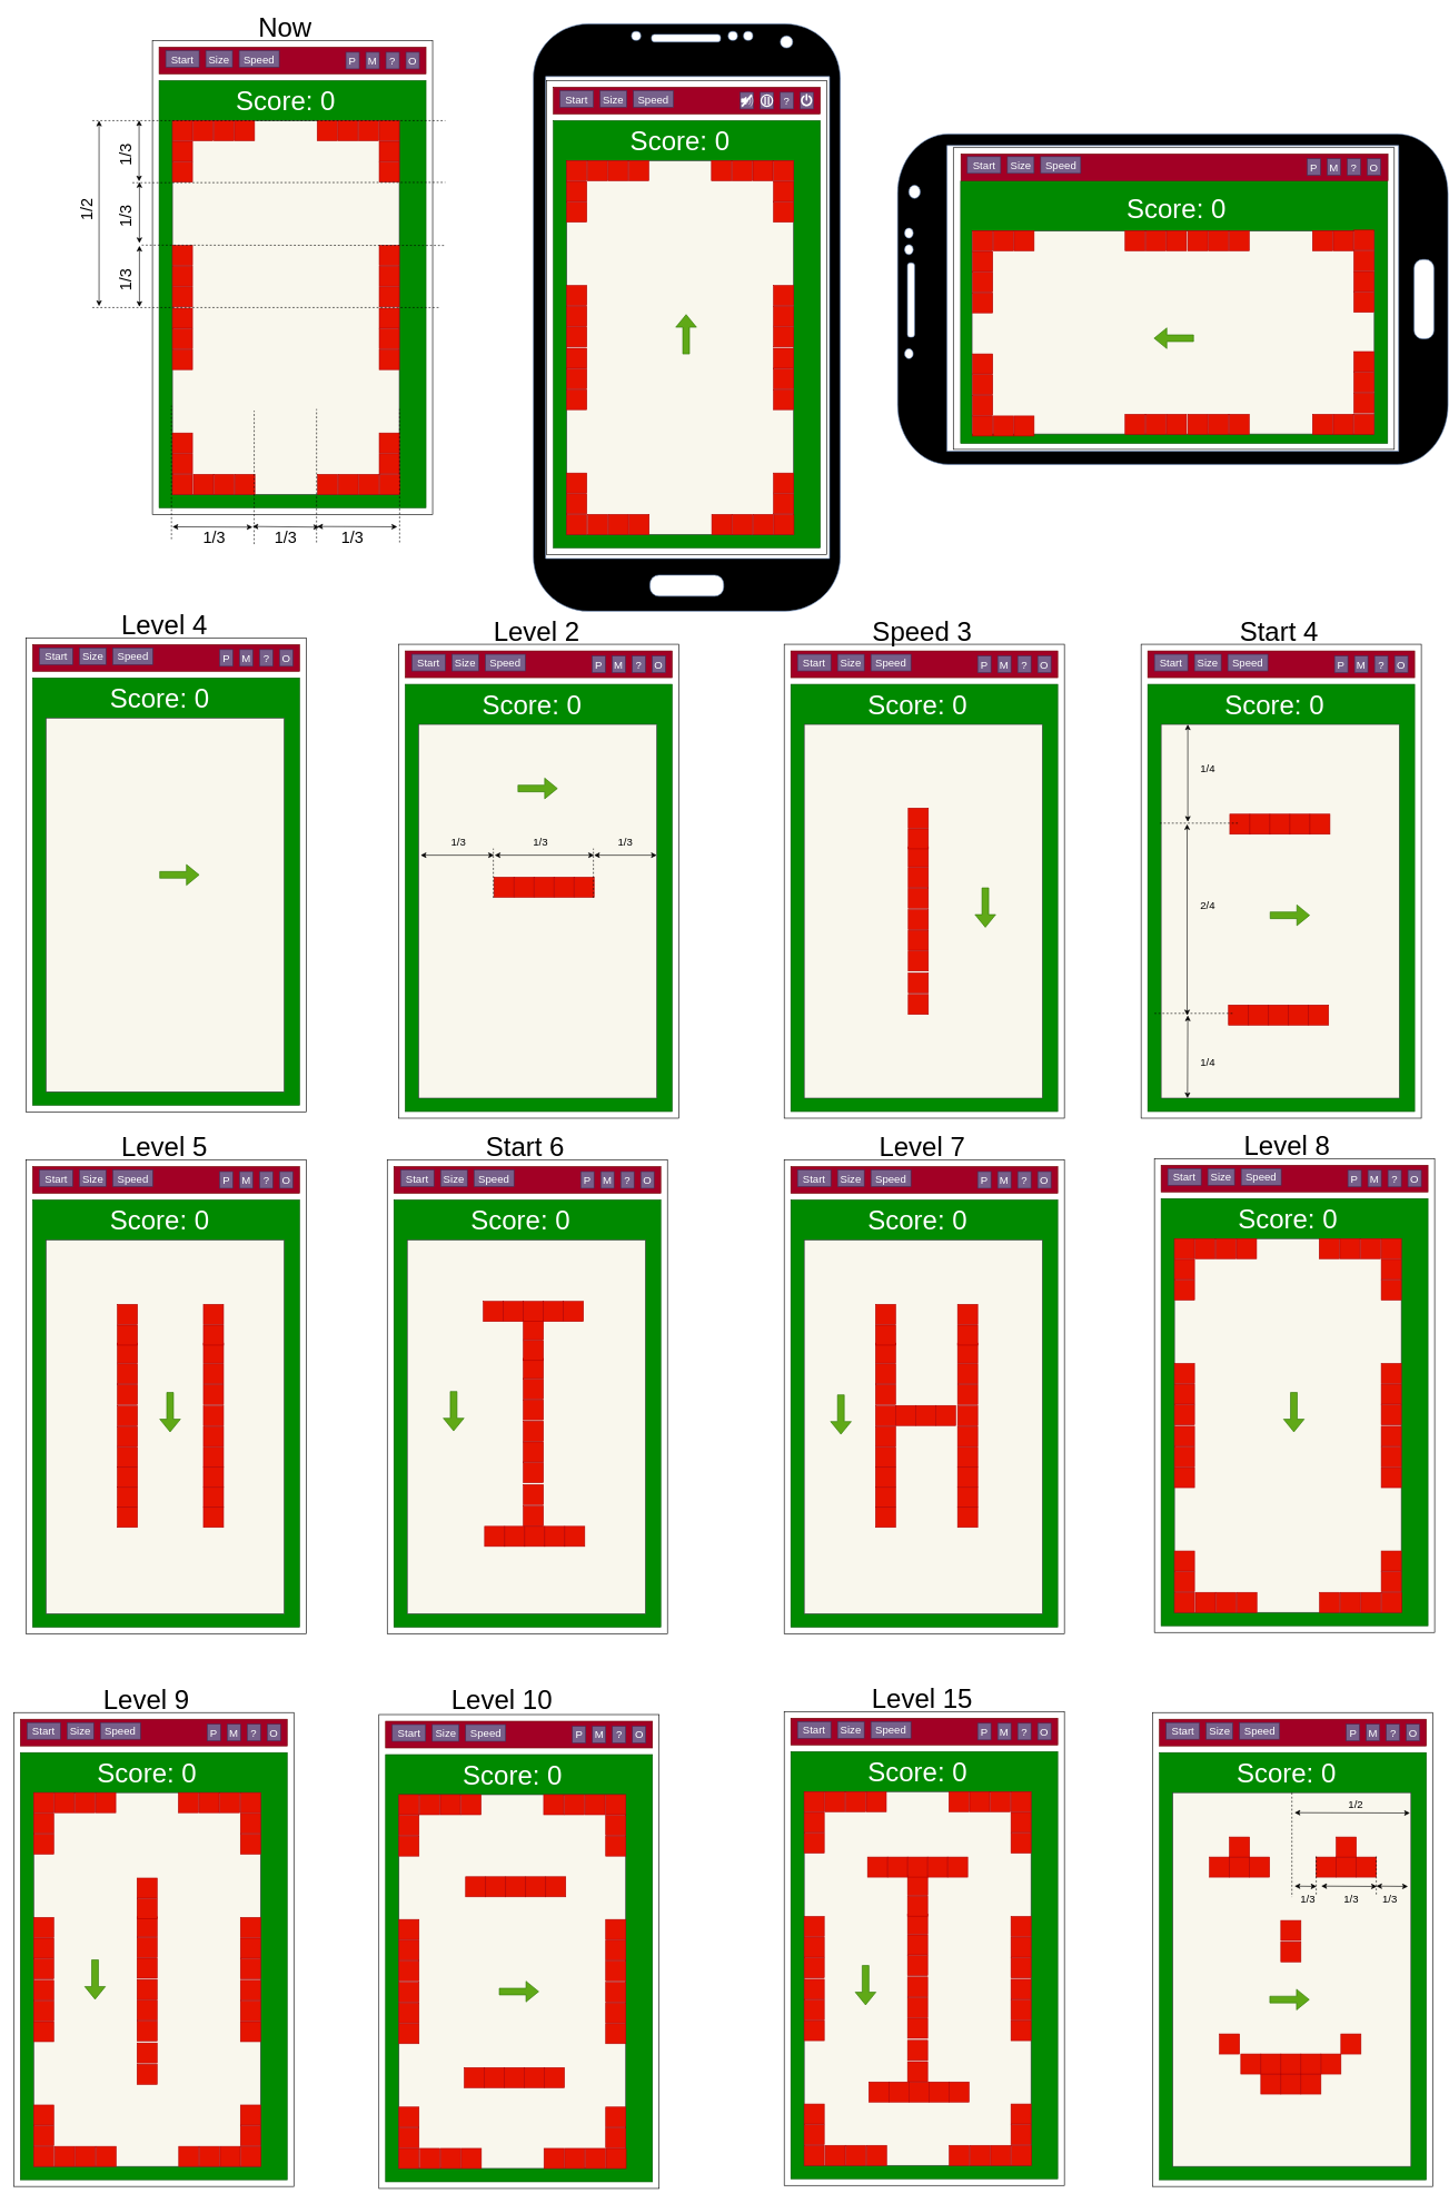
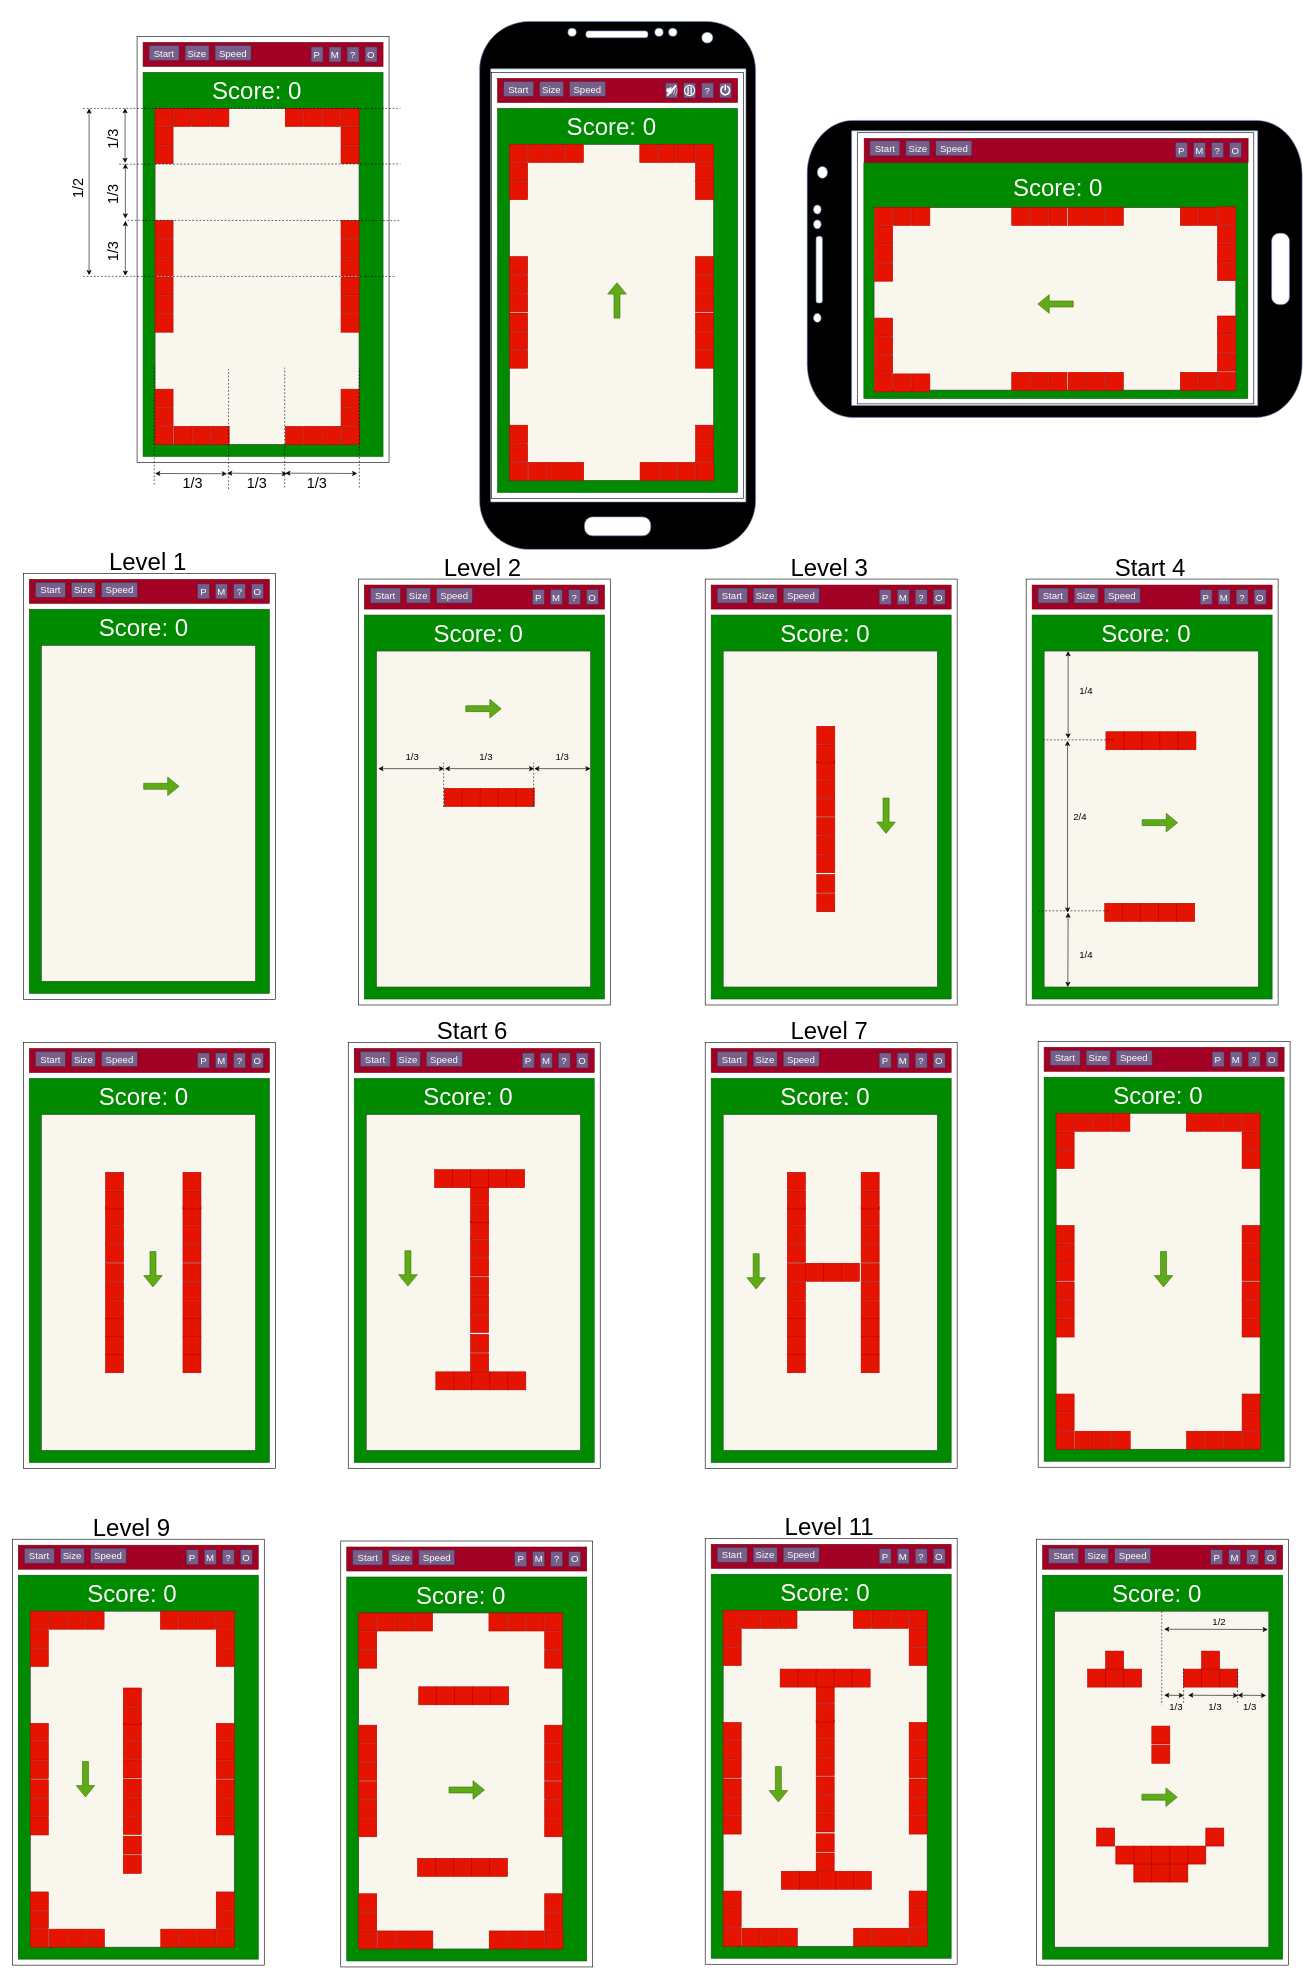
- <mxCell id="87" value="Now" style="text;html=1;strokeColor=none;fillColor=none;align=center;verticalAlign=middle;whiteSpace=wrap;rounded=0;fontSize=40;fontColor=#000000;" parent="1" vertex="1"><mxGeometry x="332" y="20" width="190" height="40" as="geometry" /></mxCell>
- <mxCell id="163" value="Level 4" style="text;html=1;strokeColor=none;fillColor=none;align=center;verticalAlign=middle;whiteSpace=wrap;rounded=0;fontSize=40;fontColor=#000000;" parent="150" vertex="1"><mxGeometry x="112" width="190" height="40" as="geometry" /></mxCell>
+ <mxCell id="163" value="Level 1" style="text;html=1;strokeColor=none;fillColor=none;align=center;verticalAlign=middle;whiteSpace=wrap;rounded=0;fontSize=40;fontColor=#000000;" parent="150" vertex="1"><mxGeometry x="112" width="190" height="40" as="geometry" /></mxCell>
- <mxCell id="178" value="Speed 3" style="text;html=1;strokeColor=none;fillColor=none;align=center;verticalAlign=middle;whiteSpace=wrap;rounded=0;fontSize=40;fontColor=#000000;" parent="165" vertex="1"><mxGeometry x="112" width="190" height="40" as="geometry" /></mxCell>
+ <mxCell id="178" value="Level 3" style="text;html=1;strokeColor=none;fillColor=none;align=center;verticalAlign=middle;whiteSpace=wrap;rounded=0;fontSize=40;fontColor=#000000;" parent="165" vertex="1"><mxGeometry x="112" width="190" height="40" as="geometry" /></mxCell>
- <mxCell id="219" value="2/4" style="text;html=1;strokeColor=none;fillColor=none;align=center;verticalAlign=middle;whiteSpace=wrap;rounded=0;fontSize=16;" parent="190" vertex="1"><mxGeometry x="80" y="420" width="40" height="20" as="geometry" /></mxCell>
+ <mxCell id="219" value="2/4" style="text;html=1;strokeColor=none;fillColor=none;align=center;verticalAlign=middle;whiteSpace=wrap;rounded=0;fontSize=16;" parent="190" vertex="1"><mxGeometry x="70" y="425" width="40" height="20" as="geometry" /></mxCell>
- <mxCell id="307" value="Level 8" style="text;html=1;strokeColor=none;fillColor=none;align=center;verticalAlign=middle;whiteSpace=wrap;rounded=0;fontSize=40;fontColor=#000000;" parent="258" vertex="1"><mxGeometry x="104" width="190" height="40" as="geometry" /></mxCell>
- <mxCell id="15" value="Level 5" style="text;html=1;strokeColor=none;fillColor=none;align=center;verticalAlign=middle;whiteSpace=wrap;rounded=0;fontSize=40;fontColor=#000000;" parent="2" vertex="1"><mxGeometry x="112" width="190" height="40" as="geometry" /></mxCell>
- <mxCell id="429" value="Level 10" style="text;html=1;strokeColor=none;fillColor=none;align=center;verticalAlign=middle;whiteSpace=wrap;rounded=0;fontSize=40;fontColor=#000000;" parent="370" vertex="1"><mxGeometry x="89" width="190" height="40" as="geometry" /></mxCell>
- <mxCell id="500" value="Level 15" style="text;html=1;strokeColor=none;fillColor=none;align=center;verticalAlign=middle;whiteSpace=wrap;rounded=0;fontSize=40;fontColor=#000000;" parent="431" vertex="1"><mxGeometry x="112" width="190" height="40" as="geometry" /></mxCell>
+ <mxCell id="500" value="Level 11" style="text;html=1;strokeColor=none;fillColor=none;align=center;verticalAlign=middle;whiteSpace=wrap;rounded=0;fontSize=40;fontColor=#000000;" parent="431" vertex="1"><mxGeometry x="112" width="190" height="40" as="geometry" /></mxCell>
